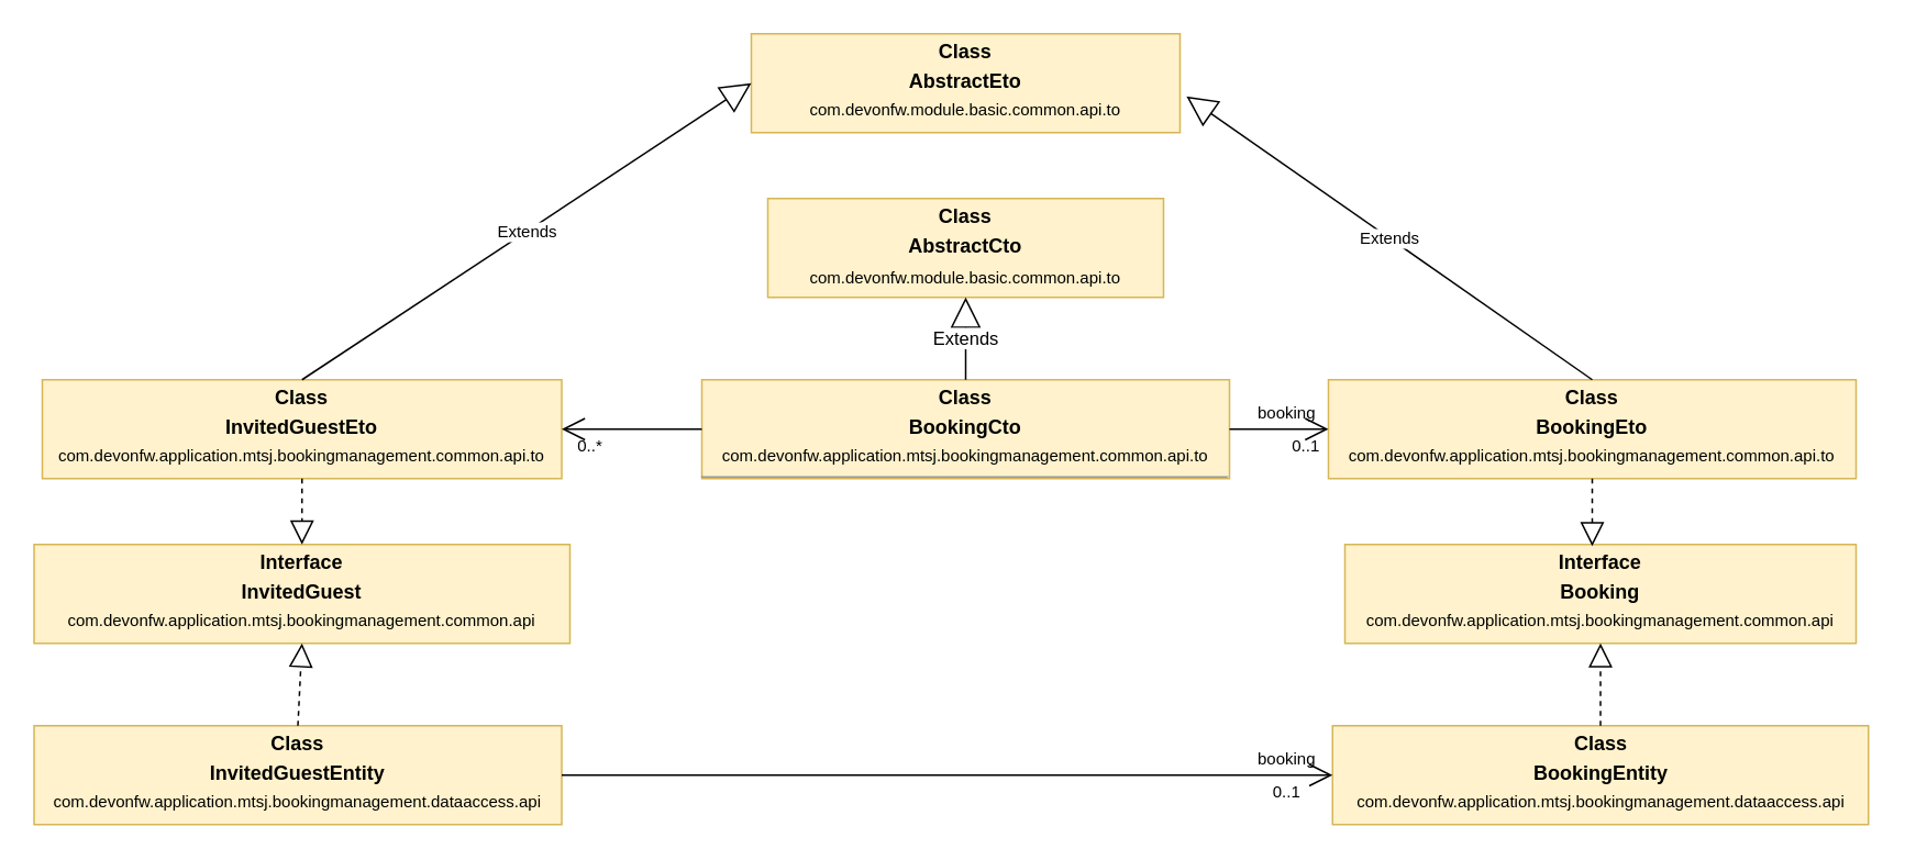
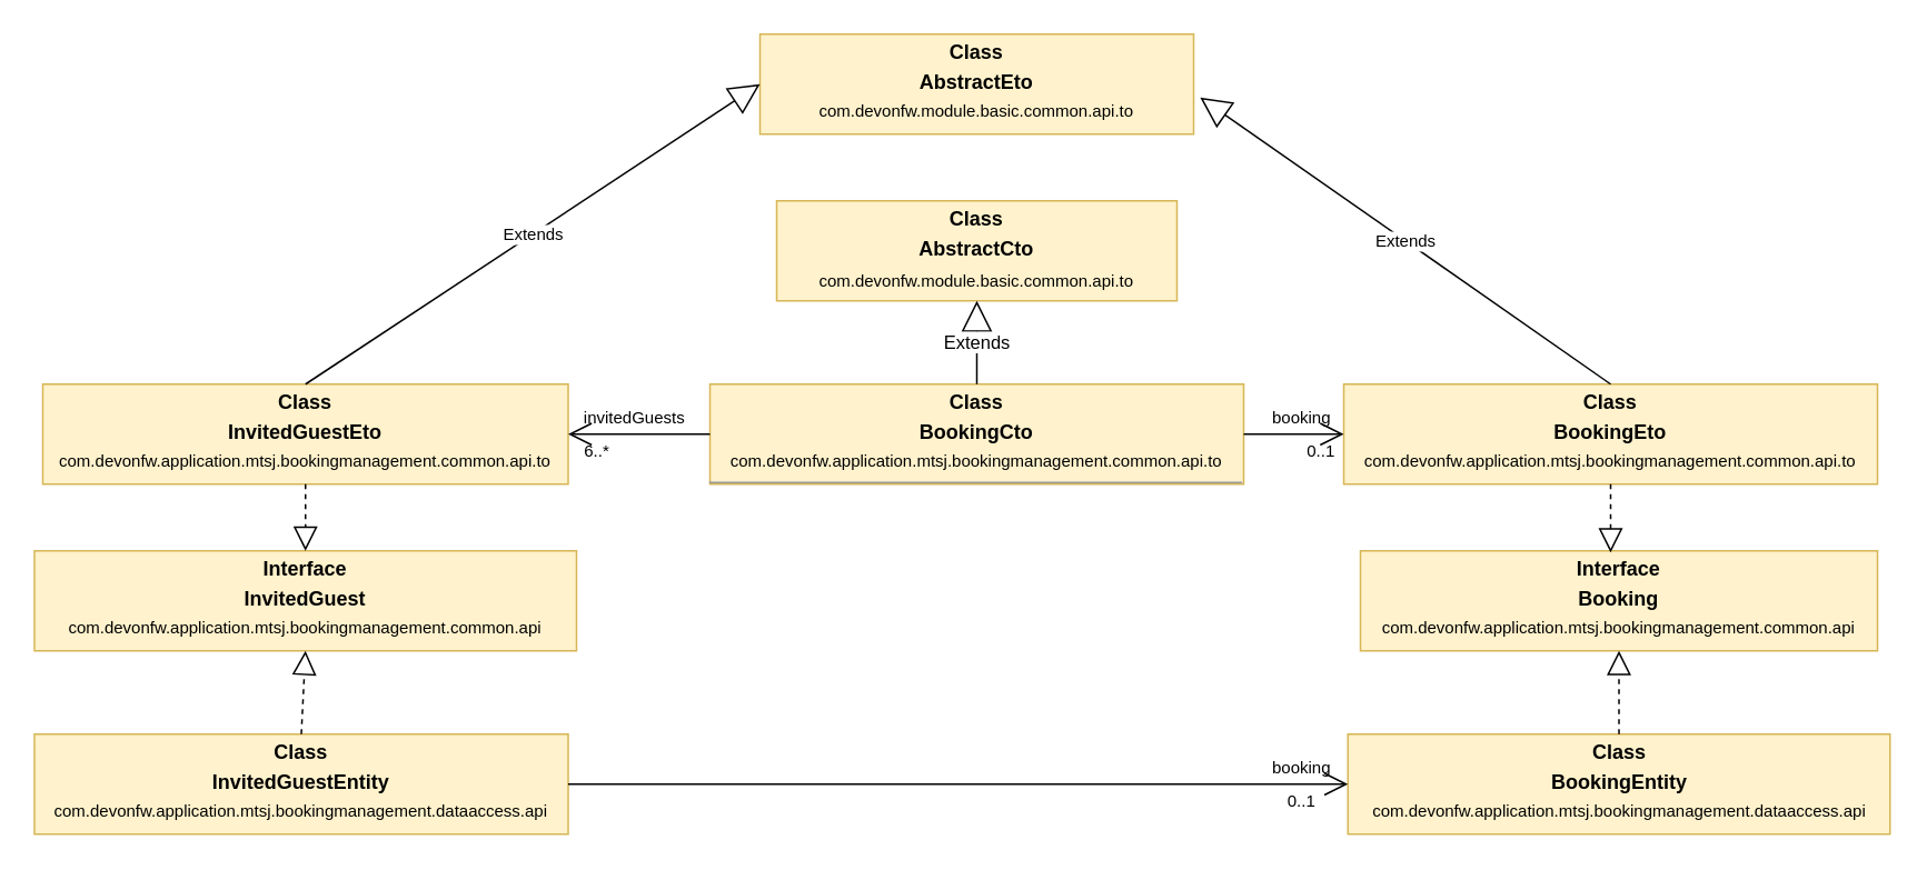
+ <mxCell id="19" value="invitedGuests" style="text;align=center;fontStyle=0;verticalAlign=middle;spacingLeft=3;spacingRight=3;strokeColor=none;rotatable=0;points=[[0,0.5],[1,0.5]];portConstraint=eastwest;fontSize=10;" vertex="1" parent="1"><mxGeometry x="345" y="240" width="70" height="20" as="geometry" /></mxCell>
- <mxCell id="24" value="0..*" style="text;align=left;fontStyle=0;verticalAlign=middle;spacingLeft=3;spacingRight=3;strokeColor=none;rotatable=0;points=[[0,0.5],[1,0.5]];portConstraint=eastwest;fontSize=10;" vertex="1" parent="1"><mxGeometry x="345" y="260" width="70" height="20" as="geometry" /></mxCell>
+ <mxCell id="24" value="6..*" style="text;align=left;fontStyle=0;verticalAlign=middle;spacingLeft=3;spacingRight=3;strokeColor=none;rotatable=0;points=[[0,0.5],[1,0.5]];portConstraint=eastwest;fontSize=10;" vertex="1" parent="1"><mxGeometry x="345" y="260" width="70" height="20" as="geometry" /></mxCell>
